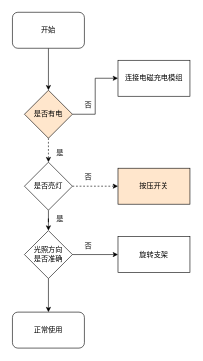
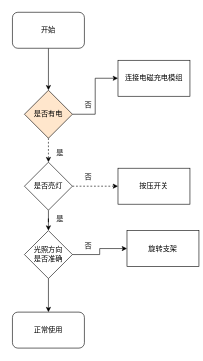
- <mxCell id="12" value="按压开关" style="whiteSpace=wrap;html=1;fillColor=#ffe6cc;" vertex="1" parent="1"><mxGeometry x="196" y="280" width="120" height="60" as="geometry" /></mxCell>
+ <mxCell id="12" value="按压开关" style="whiteSpace=wrap;html=1;" vertex="1" parent="1"><mxGeometry x="196" y="280" width="120" height="60" as="geometry" /></mxCell>
- <mxCell id="19" value="旋转支架" style="rounded=0;whiteSpace=wrap;html=1;" vertex="1" parent="1"><mxGeometry x="196" y="394" width="120" height="60" as="geometry" /></mxCell>
+ <mxCell id="19" value="旋转支架" style="rounded=0;whiteSpace=wrap;html=1;" vertex="1" parent="1"><mxGeometry x="211" y="384" width="120" height="60" as="geometry" /></mxCell>
